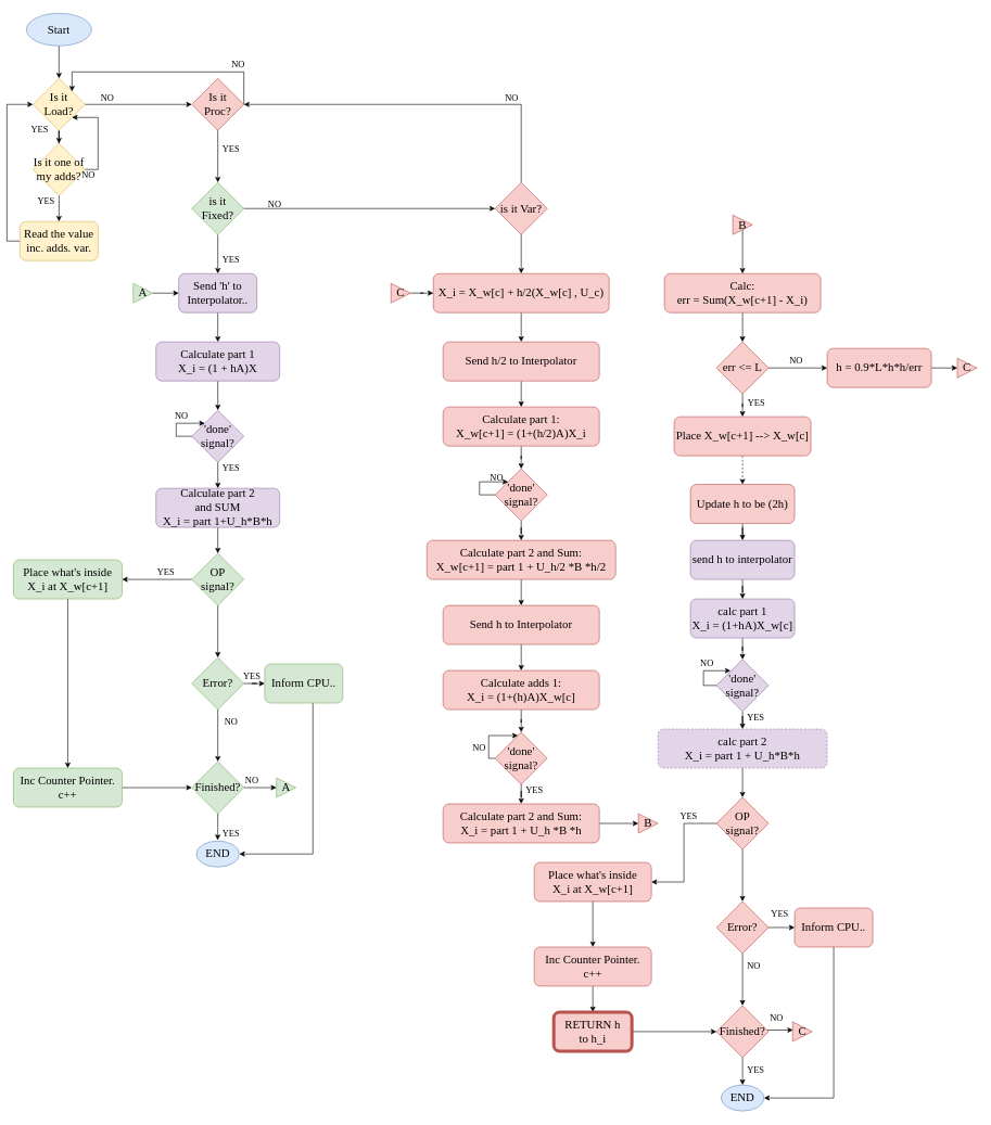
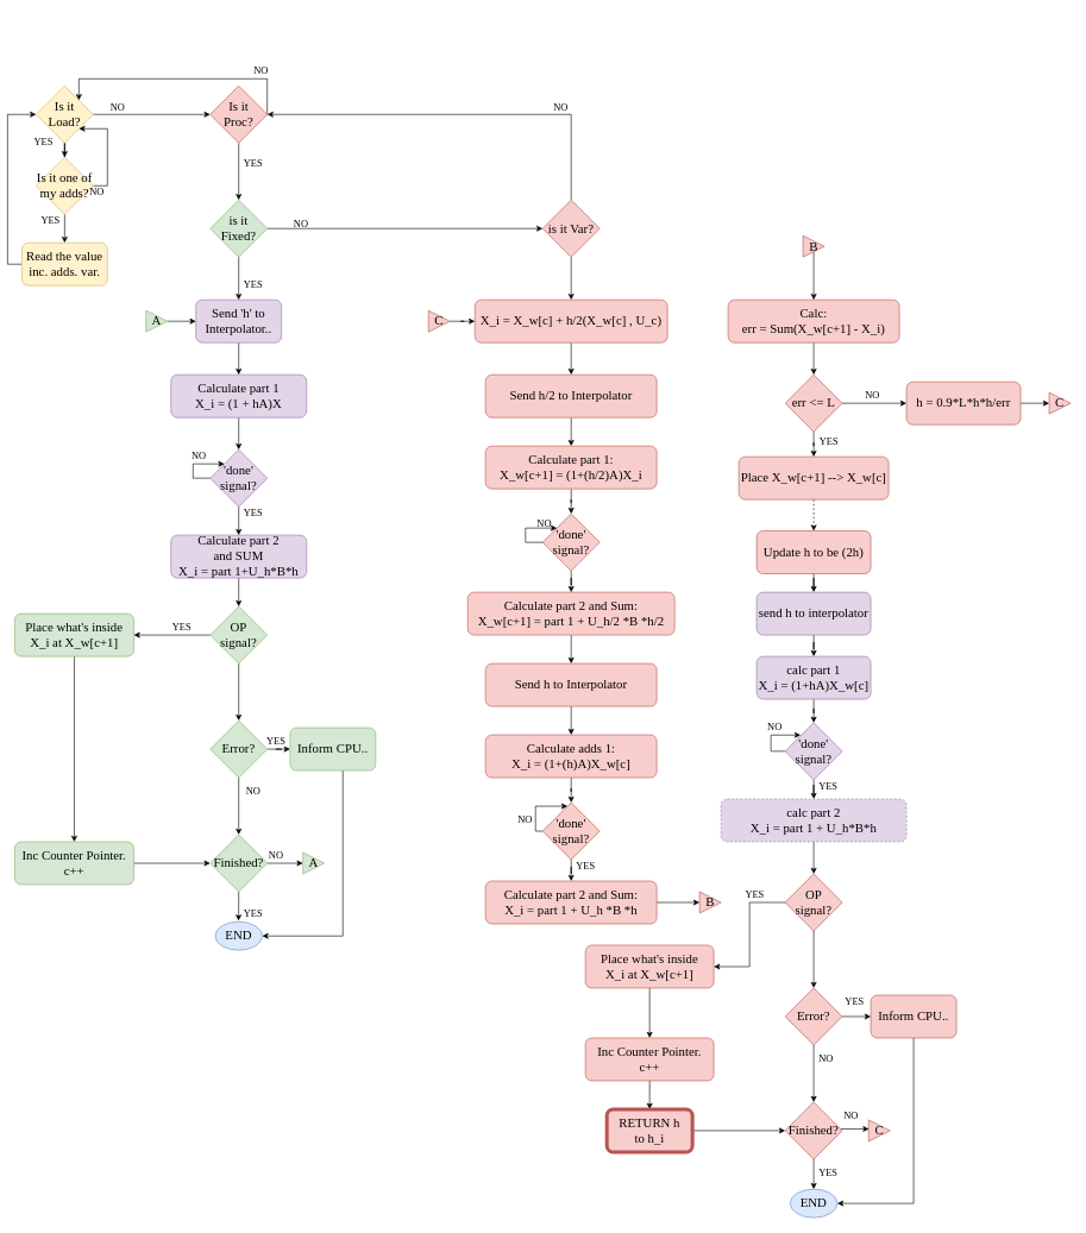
- <mxCell id="3" value="Start" style="ellipse;whiteSpace=wrap;html=1;fillColor=#dae8fc;strokeColor=#6c8ebf;fontFamily=Times New Roman;fontSize=18;" vertex="1" parent="1"><mxGeometry x="40" y="20" width="100" height="50" as="geometry" /></mxCell>
- <mxCell id="2" value="" style="edgeStyle=orthogonalEdgeStyle;rounded=0;orthogonalLoop=1;jettySize=auto;html=1;fontFamily=Times New Roman;fontSize=18;" edge="1" parent="1" source="3" target="6"><mxGeometry relative="1" as="geometry" /></mxCell>
